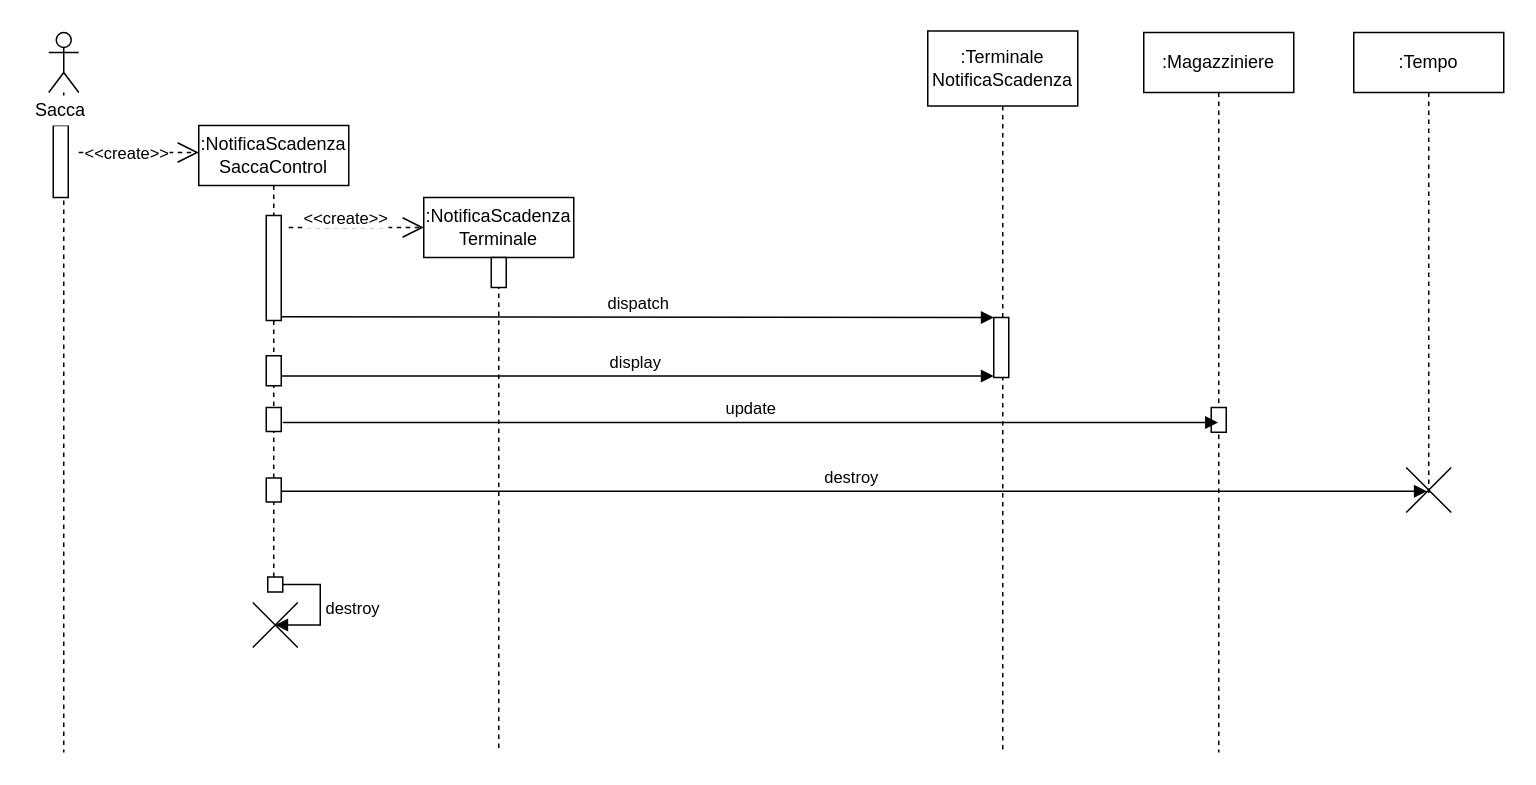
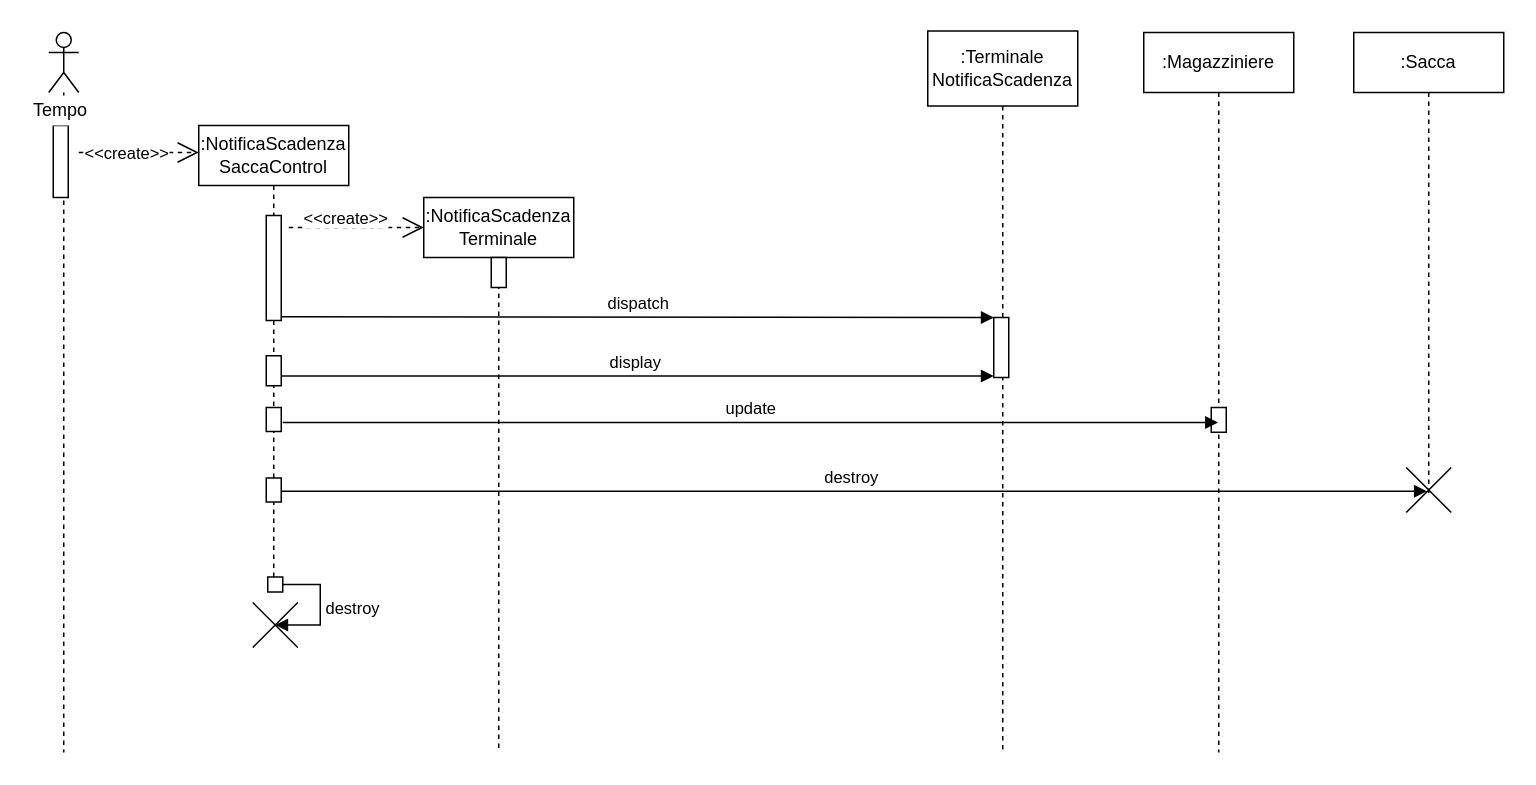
- <mxCell id="21" value=":Tempo" style="shape=umlLifeline;perimeter=lifelinePerimeter;whiteSpace=wrap;html=1;container=1;collapsible=0;recursiveResize=0;outlineConnect=0;fillColor=#ffffff;" parent="1" vertex="1"><mxGeometry x="902" y="21" width="100" height="310" as="geometry" /></mxCell>
+ <mxCell id="21" value=":Sacca" style="shape=umlLifeline;perimeter=lifelinePerimeter;whiteSpace=wrap;html=1;container=1;collapsible=0;recursiveResize=0;outlineConnect=0;fillColor=#ffffff;" parent="1" vertex="1"><mxGeometry x="902" y="21" width="100" height="310" as="geometry" /></mxCell>
- <mxCell id="6" value="Sacca" style="text;html=1;strokeColor=none;align=center;verticalAlign=middle;whiteSpace=wrap;rounded=0;fillColor=#ffffff;" parent="1" vertex="1"><mxGeometry x="20" y="63" width="40" height="20" as="geometry" /></mxCell>
+ <mxCell id="6" value="Tempo" style="text;html=1;strokeColor=none;align=center;verticalAlign=middle;whiteSpace=wrap;rounded=0;fillColor=#ffffff;" parent="1" vertex="1"><mxGeometry x="20" y="63" width="40" height="20" as="geometry" /></mxCell>
